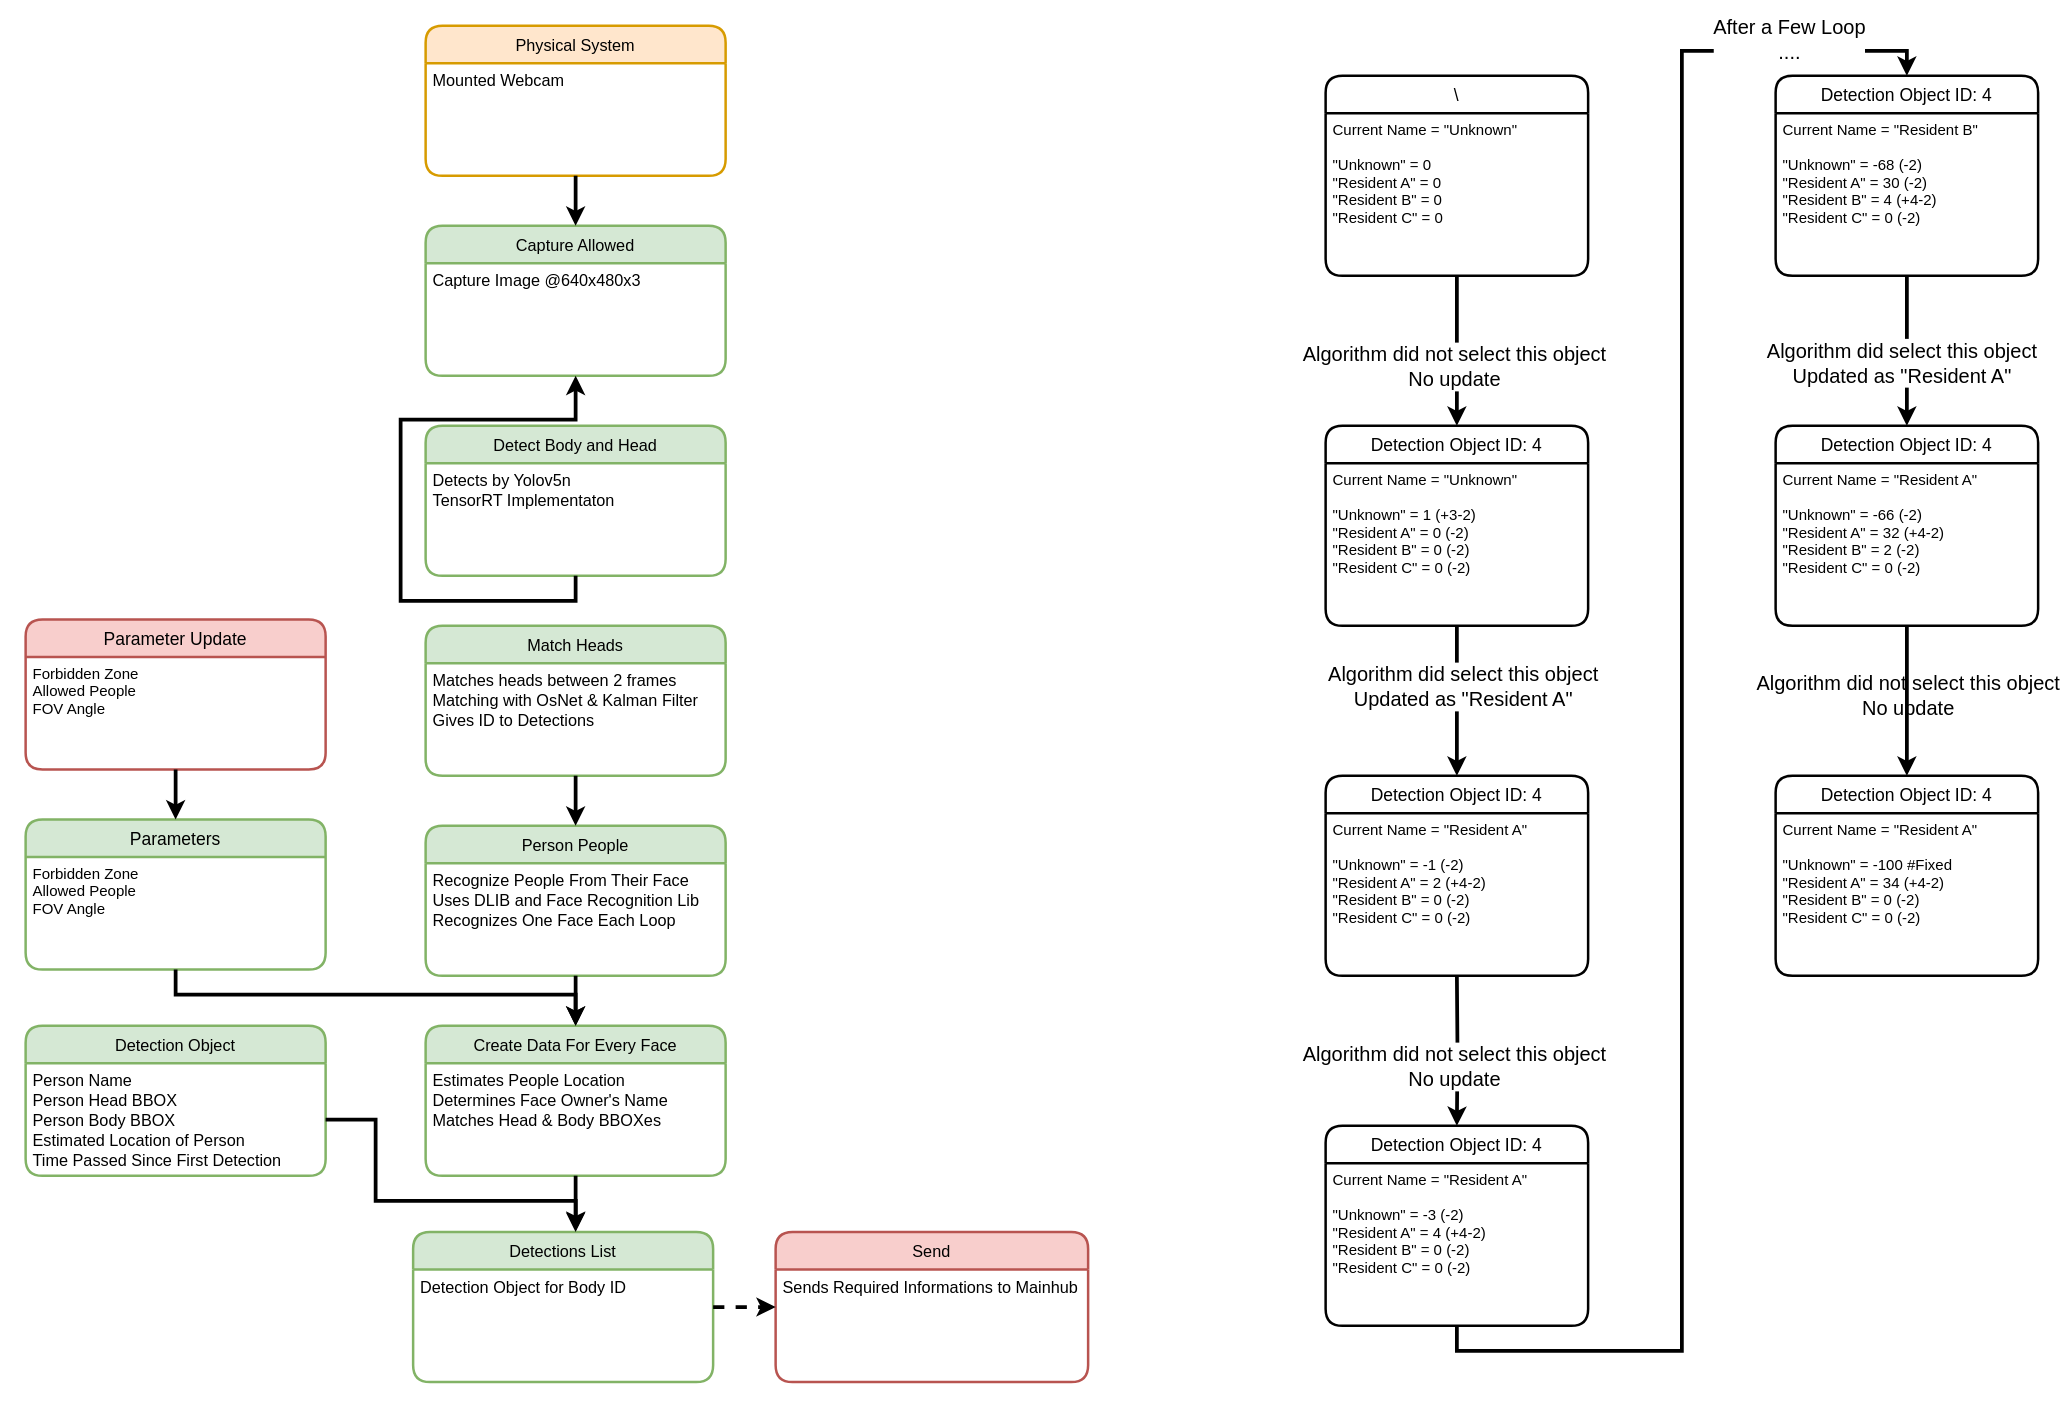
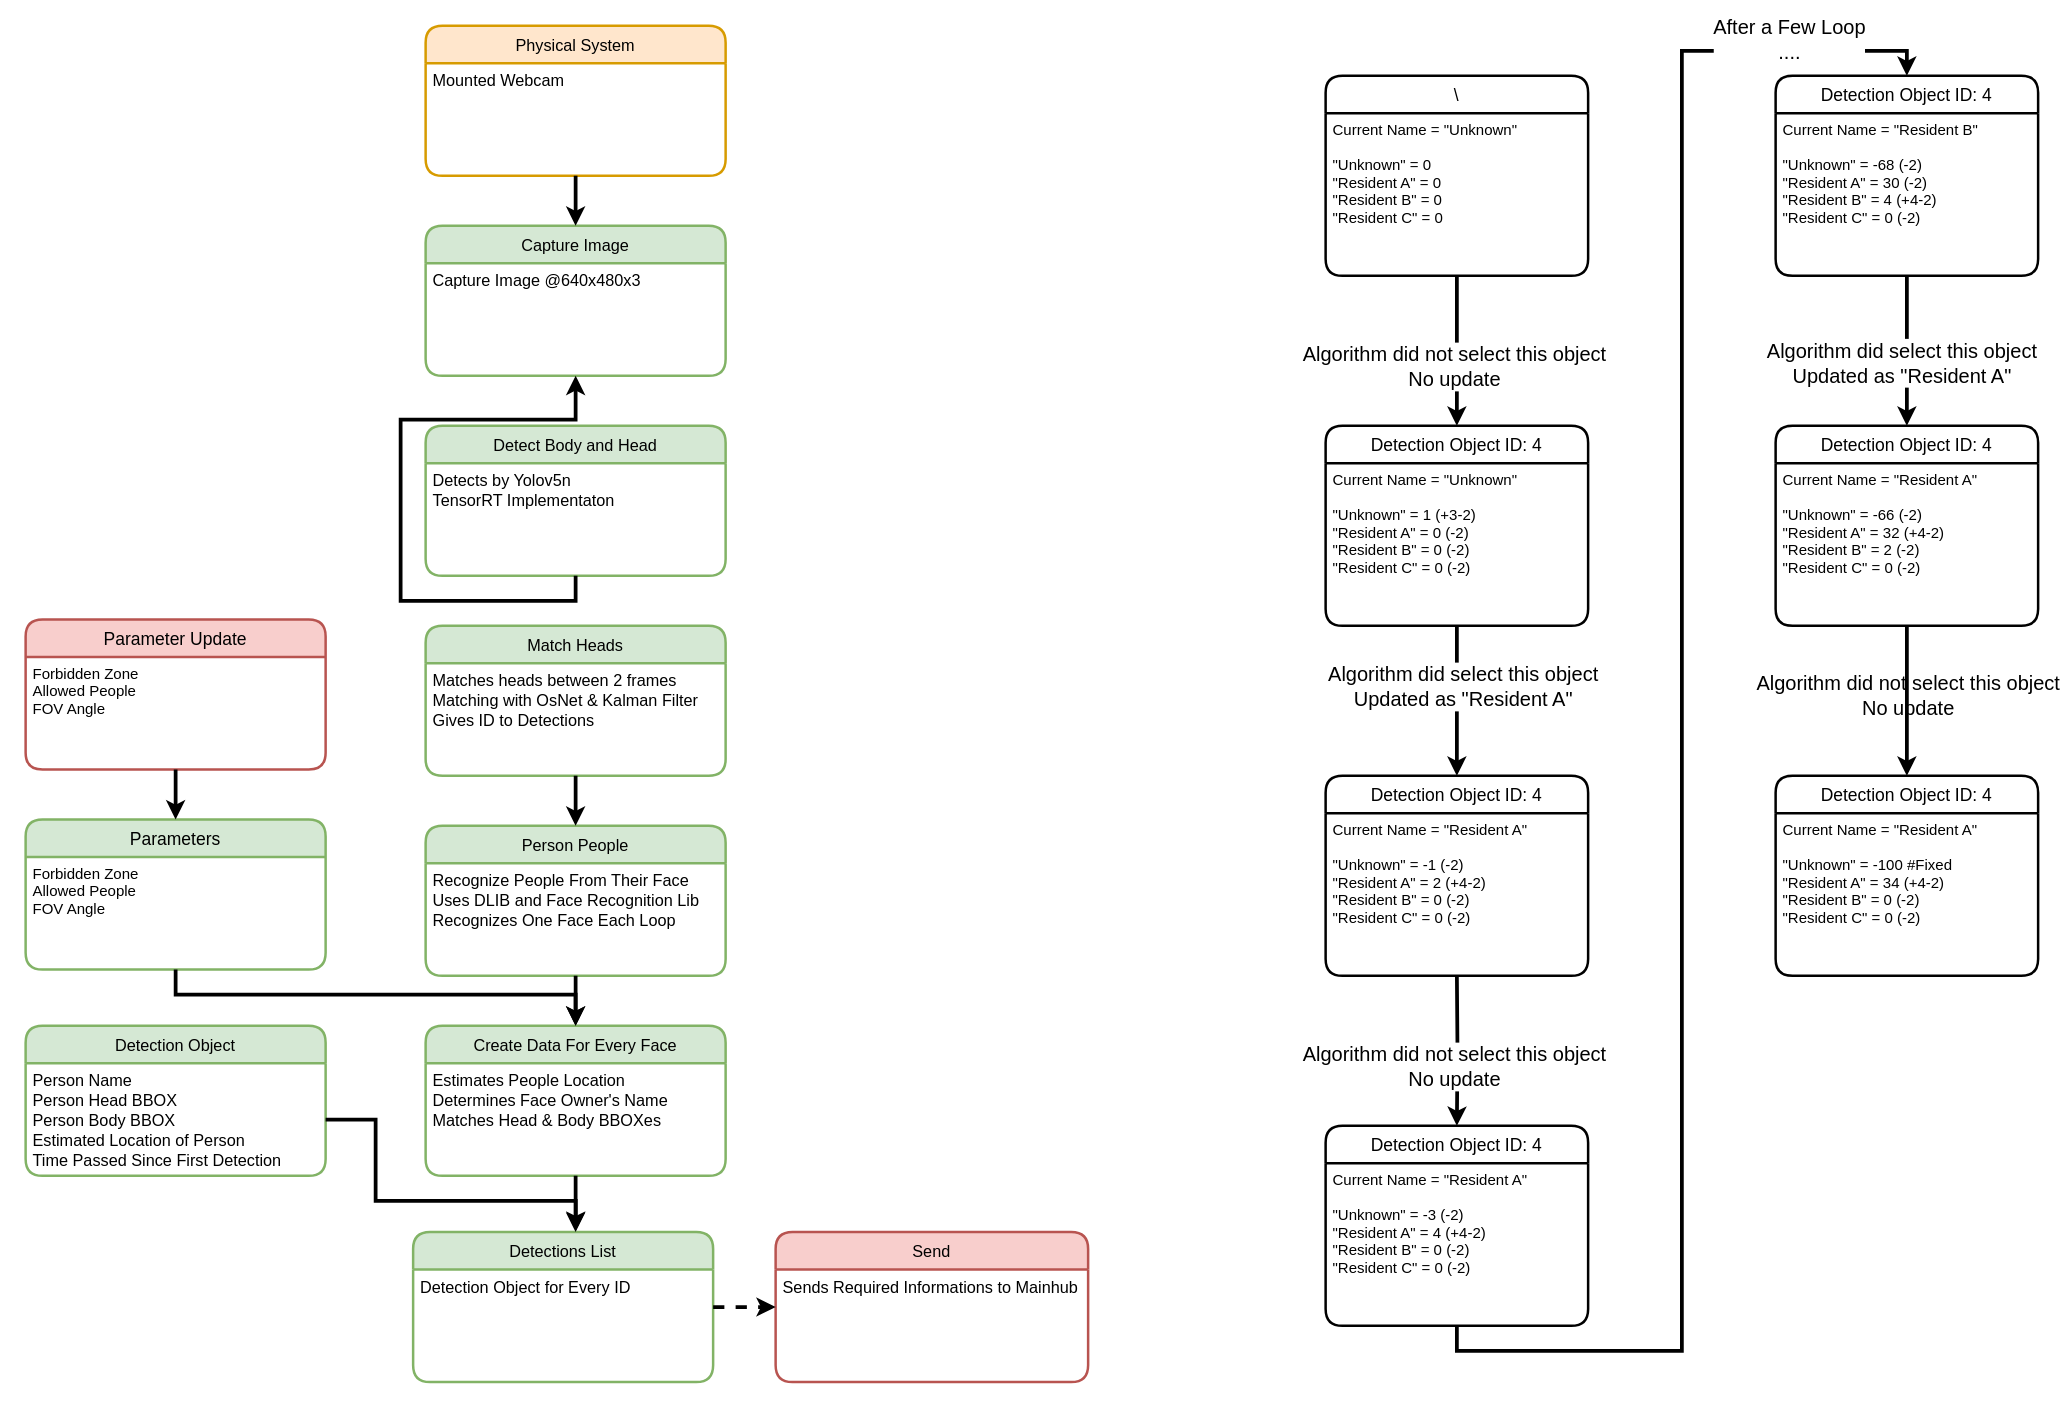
- <mxCell id="4" value="Capture Allowed" style="swimlane;childLayout=stackLayout;horizontal=1;startSize=30;horizontalStack=0;rounded=1;fontSize=13;fontStyle=0;strokeWidth=2;resizeParent=0;resizeLast=1;shadow=0;dashed=0;align=center;fillColor=#d5e8d4;strokeColor=#82b366;" parent="1" vertex="1"><mxGeometry x="340" y="180" width="240" height="120" as="geometry" /></mxCell>
+ <mxCell id="4" value="Capture Image" style="swimlane;childLayout=stackLayout;horizontal=1;startSize=30;horizontalStack=0;rounded=1;fontSize=13;fontStyle=0;strokeWidth=2;resizeParent=0;resizeLast=1;shadow=0;dashed=0;align=center;fillColor=#d5e8d4;strokeColor=#82b366;" parent="1" vertex="1"><mxGeometry x="340" y="180" width="240" height="120" as="geometry" /></mxCell>
- <mxCell id="15" value="Detection Object for Body ID" style="align=left;strokeColor=none;fillColor=none;spacingLeft=4;fontSize=13;verticalAlign=top;resizable=0;rotatable=0;part=1;" parent="14" vertex="1"><mxGeometry y="30" width="240" height="90" as="geometry" /></mxCell>
+ <mxCell id="15" value="Detection Object for Every ID" style="align=left;strokeColor=none;fillColor=none;spacingLeft=4;fontSize=13;verticalAlign=top;resizable=0;rotatable=0;part=1;" parent="14" vertex="1"><mxGeometry y="30" width="240" height="90" as="geometry" /></mxCell>
